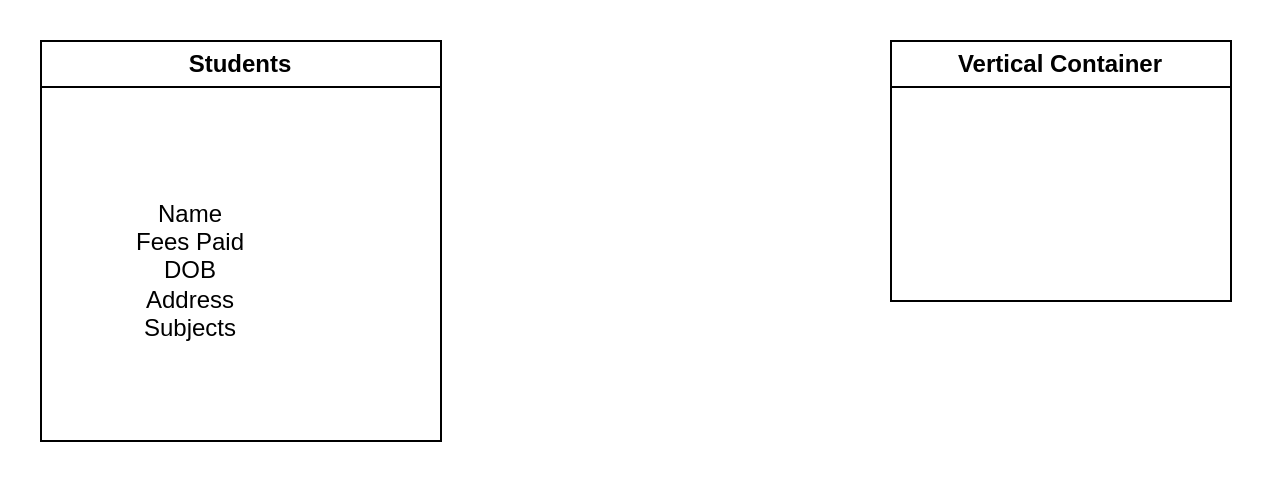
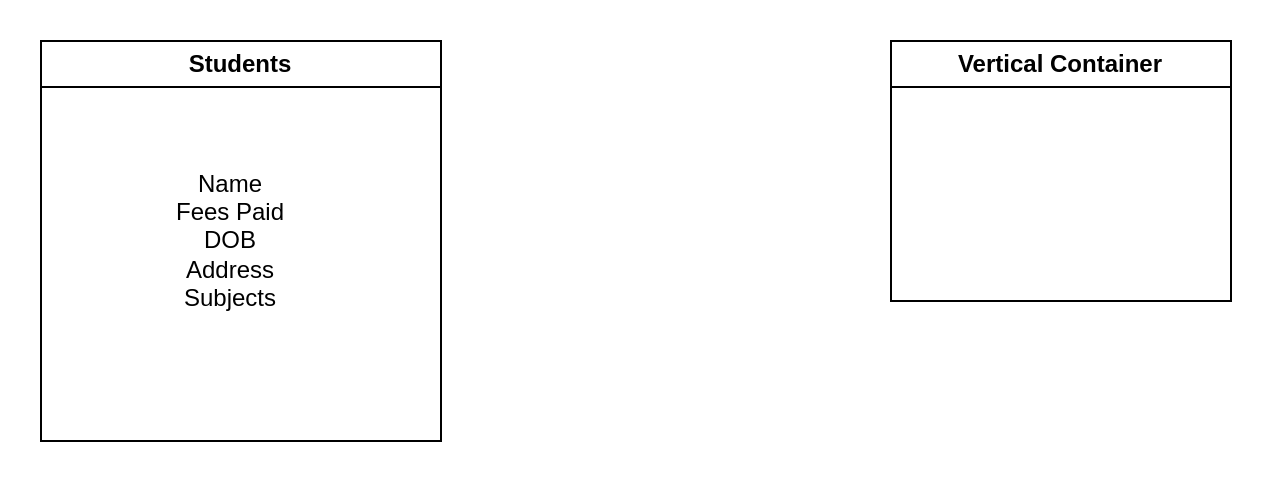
- <mxCell id="3" value="Name&lt;br&gt;Fees Paid&lt;br&gt;DOB&lt;br&gt;Address&lt;br&gt;Subjects" style="text;html=1;strokeColor=none;fillColor=none;align=center;verticalAlign=middle;whiteSpace=wrap;rounded=0;" vertex="1" parent="2"><mxGeometry x="20" y="45" width="110" height="140" as="geometry" /></mxCell>
+ <mxCell id="3" value="Name&lt;br&gt;Fees Paid&lt;br&gt;DOB&lt;br&gt;Address&lt;br&gt;Subjects" style="text;html=1;strokeColor=none;fillColor=none;align=center;verticalAlign=middle;whiteSpace=wrap;rounded=0;" vertex="1" parent="2"><mxGeometry x="40" y="30" width="110" height="140" as="geometry" /></mxCell>
